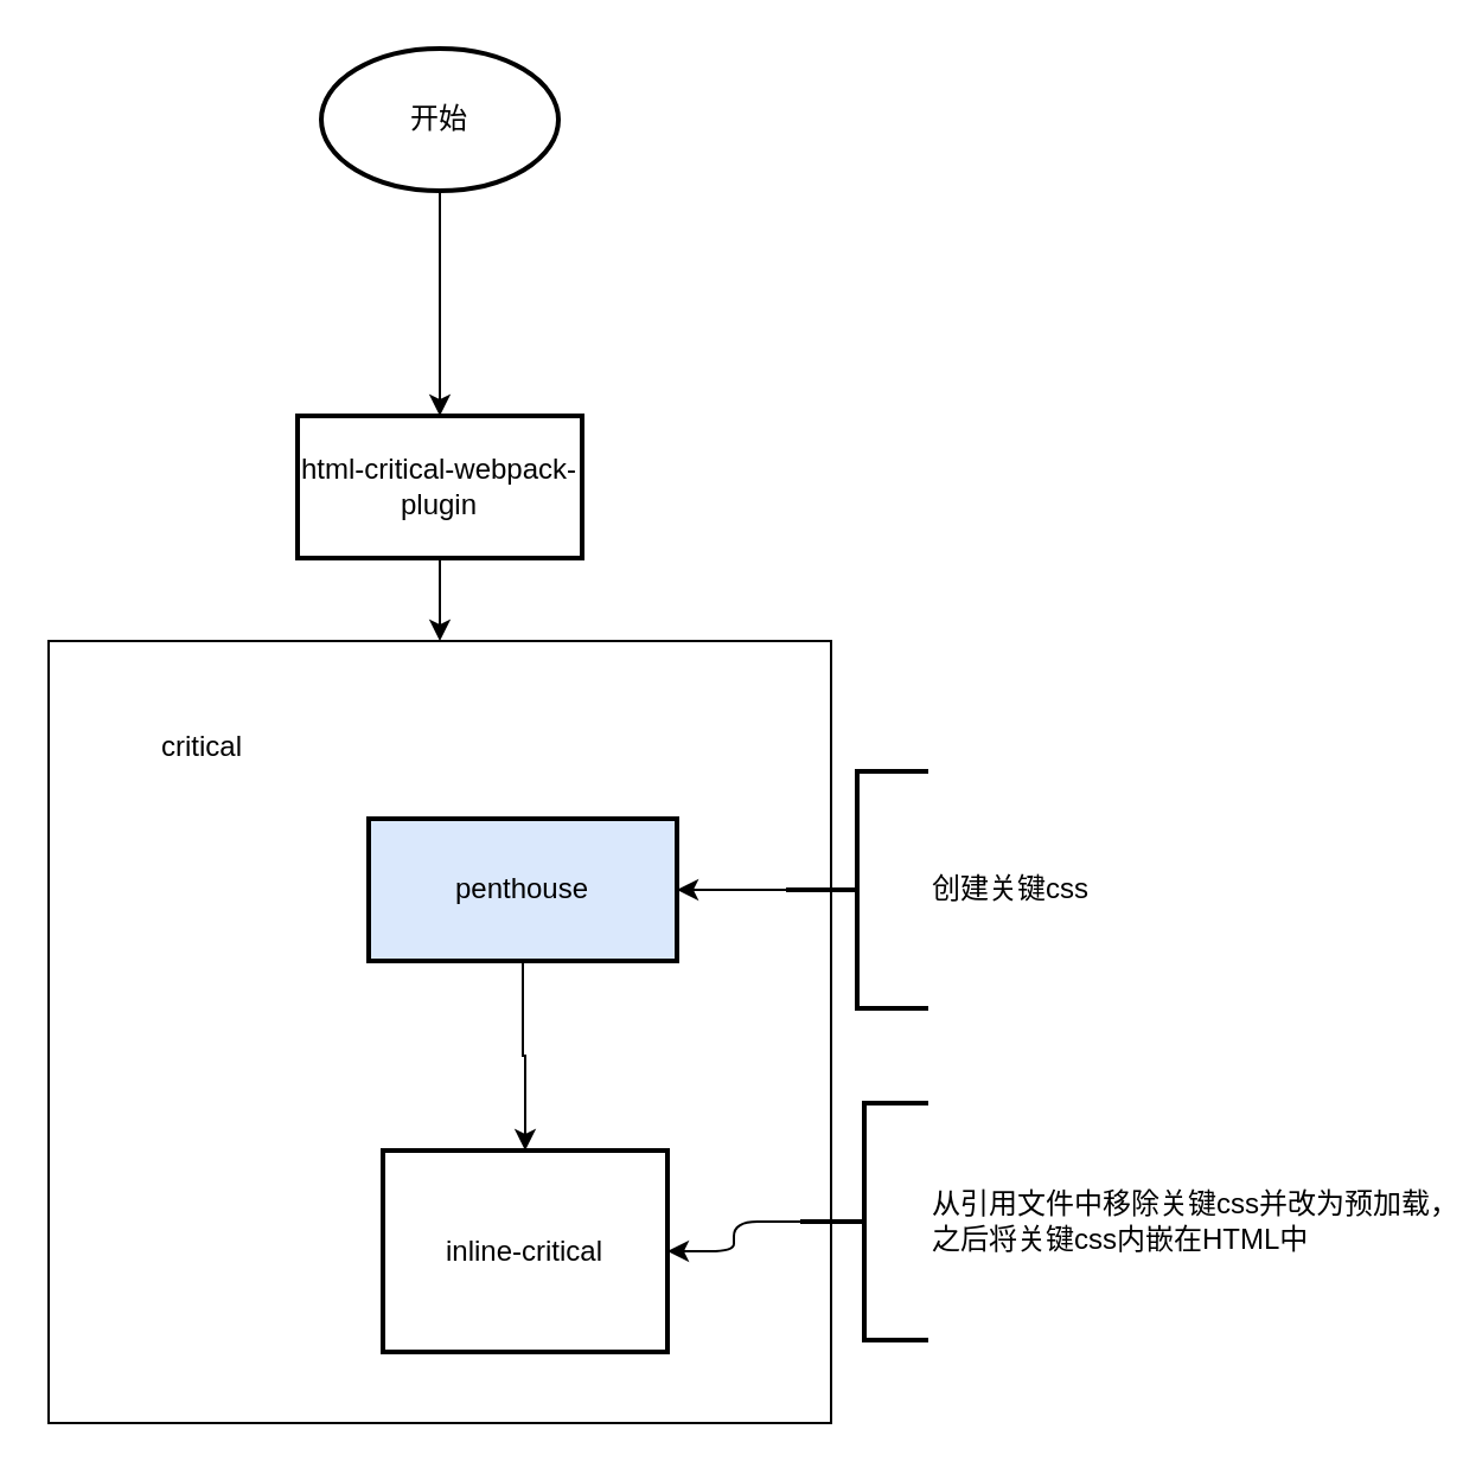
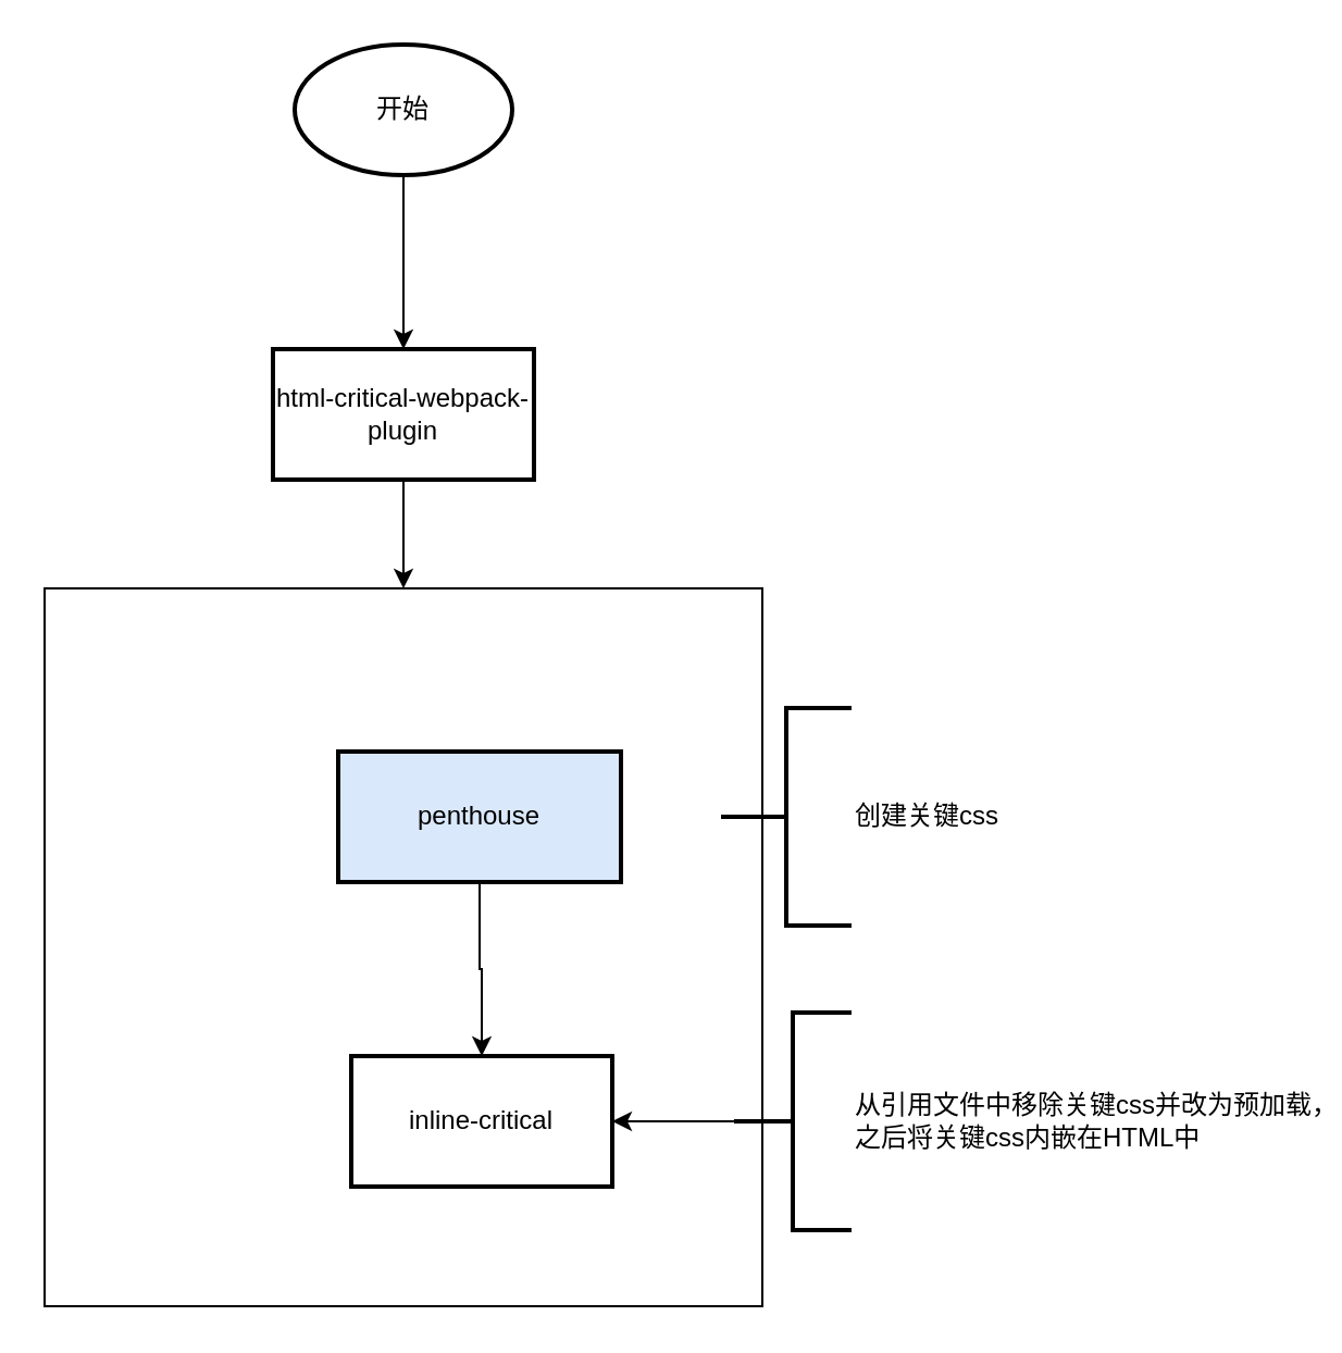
- <mxCell id="6" value="html-critical-webpack-plugin" style="whiteSpace=wrap;html=1;strokeWidth=2;" parent="1" vertex="1"><mxGeometry x="125" y="175" width="120" height="60" as="geometry" /></mxCell>
+ <mxCell id="6" value="html-critical-webpack-plugin" style="whiteSpace=wrap;html=1;strokeWidth=2;" parent="1" vertex="1"><mxGeometry x="125" y="160" width="120" height="60" as="geometry" /></mxCell>
- <mxCell id="7" value="critical" style="text;html=1;strokeColor=none;fillColor=none;align=center;verticalAlign=middle;whiteSpace=wrap;rounded=0;sketch=0;" vertex="1" parent="1"><mxGeometry x="65" y="305" width="40" height="20" as="geometry" /></mxCell>
- <mxCell id="11" value="" style="edgeStyle=orthogonalEdgeStyle;curved=0;rounded=1;sketch=0;orthogonalLoop=1;jettySize=auto;html=1;" edge="1" parent="1" source="12" target="9"><mxGeometry relative="1" as="geometry" /></mxCell>
- <mxCell id="10" value="inline-critical" style="whiteSpace=wrap;html=1;strokeWidth=2;" parent="1" vertex="1"><mxGeometry x="161" y="485" width="120" height="85" as="geometry" /></mxCell>
+ <mxCell id="10" value="inline-critical" style="whiteSpace=wrap;html=1;strokeWidth=2;" parent="1" vertex="1"><mxGeometry x="161" y="485" width="120" height="60" as="geometry" /></mxCell>
